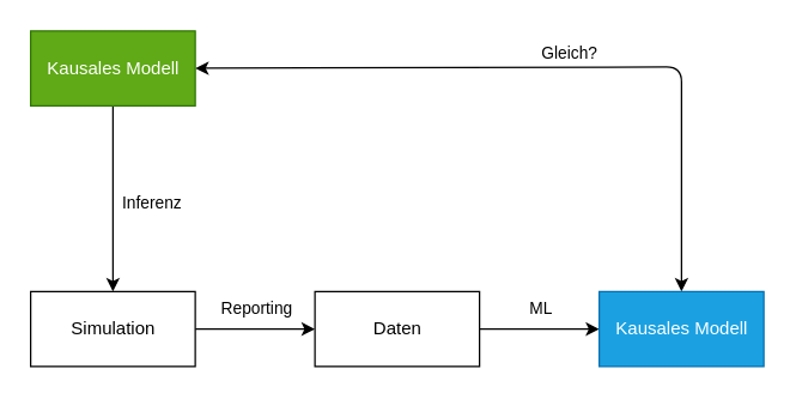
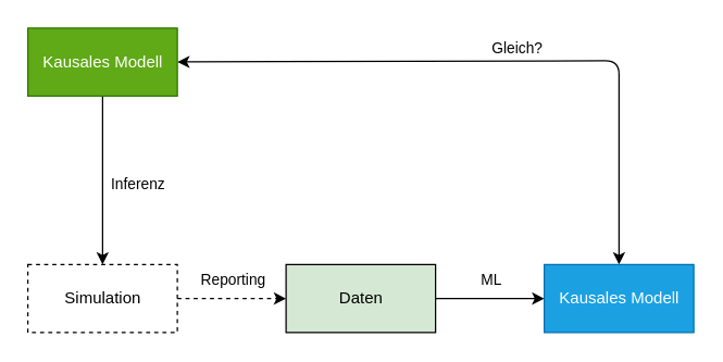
- <mxCell id="4" value="Simulation" style="html=1;" vertex="1" parent="1"><mxGeometry x="20" y="194" width="110" height="50" as="geometry" /></mxCell>
+ <mxCell id="4" value="Simulation" style="html=1;dashed=1;" vertex="1" parent="1"><mxGeometry x="20" y="194" width="110" height="50" as="geometry" /></mxCell>
- <mxCell id="2" style="edgeStyle=none;html=1;entryX=0;entryY=0.5;entryDx=0;entryDy=0;" edge="1" parent="1" source="4" target="12"><mxGeometry relative="1" as="geometry" /></mxCell>
+ <mxCell id="2" style="edgeStyle=none;html=1;entryX=0;entryY=0.5;entryDx=0;entryDy=0;dashed=1;" edge="1" parent="1" source="4" target="12"><mxGeometry relative="1" as="geometry" /></mxCell>
- <mxCell id="12" value="Daten" style="html=1;" vertex="1" parent="1"><mxGeometry x="210" y="194" width="110" height="50" as="geometry" /></mxCell>
+ <mxCell id="12" value="Daten" style="html=1;fillColor=#d5e8d4;" vertex="1" parent="1"><mxGeometry x="210" y="194" width="110" height="50" as="geometry" /></mxCell>
